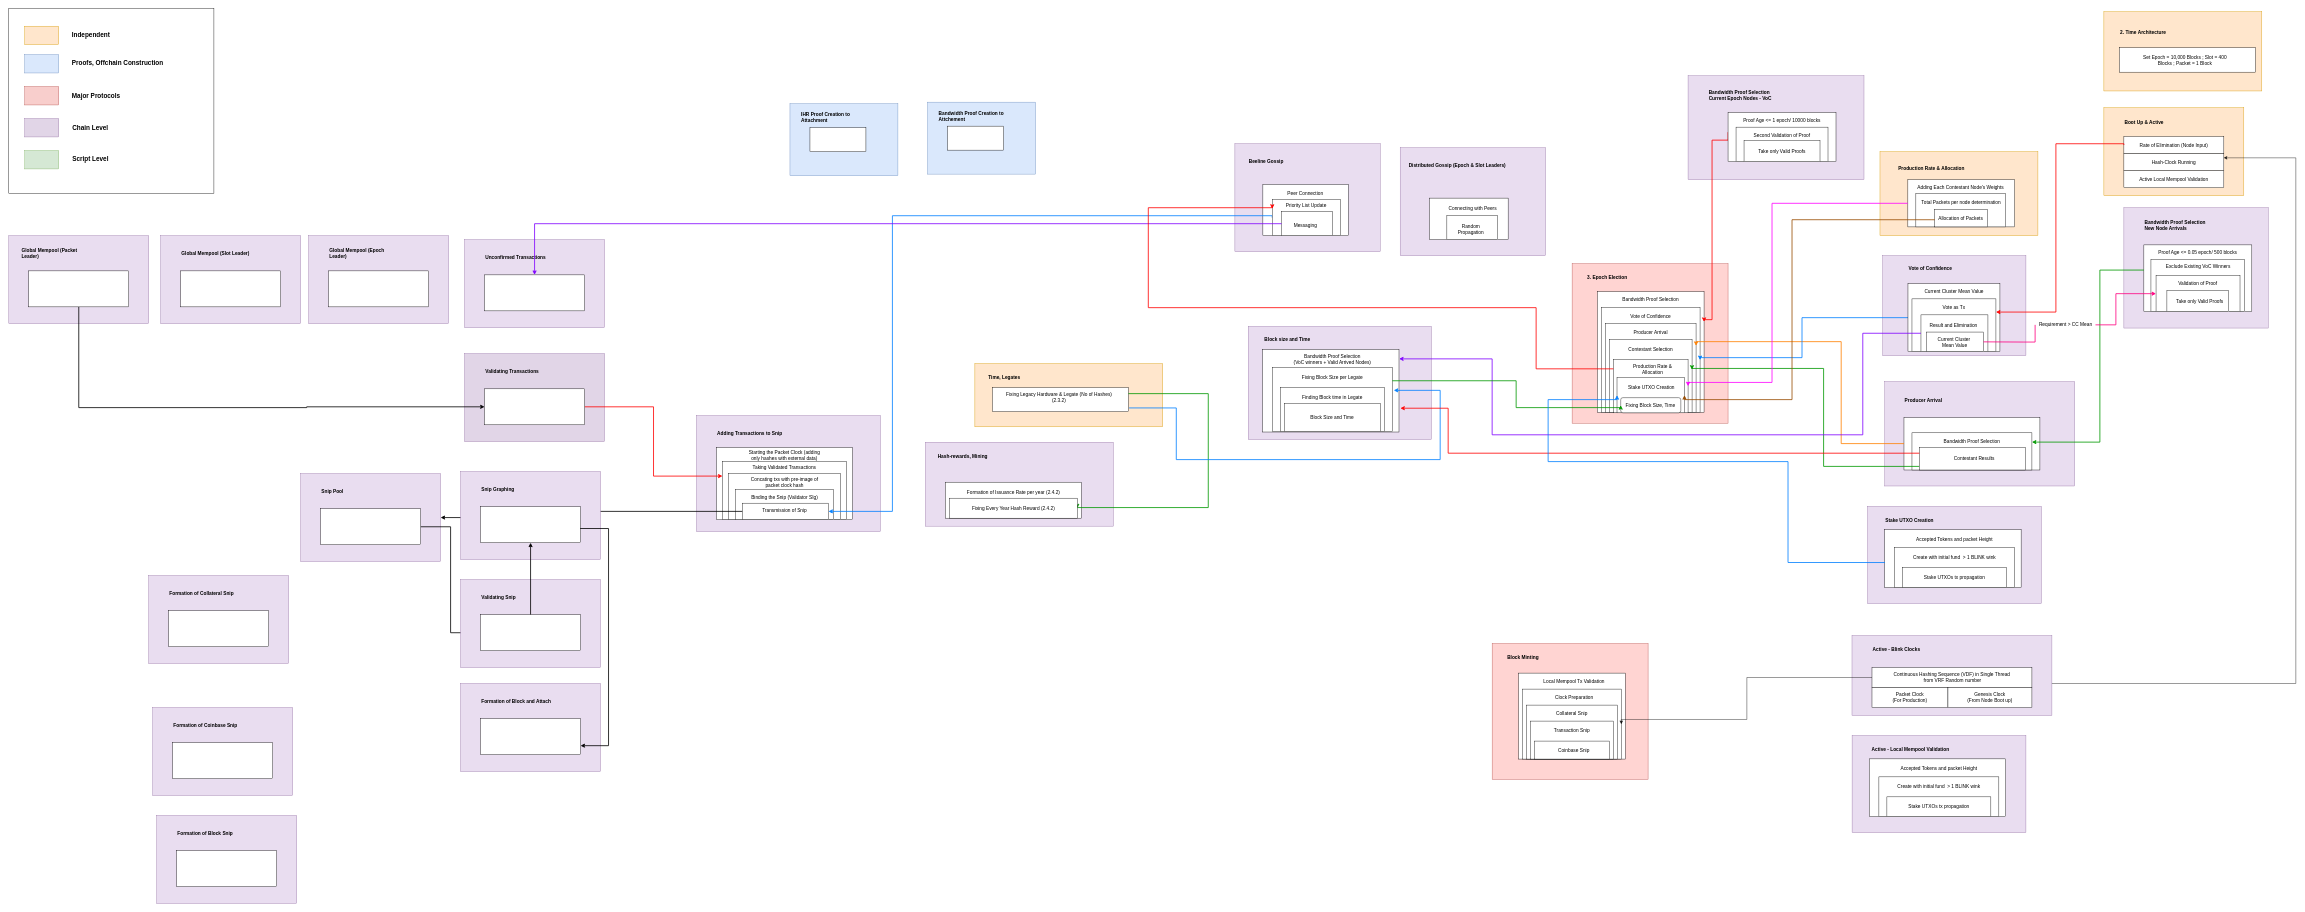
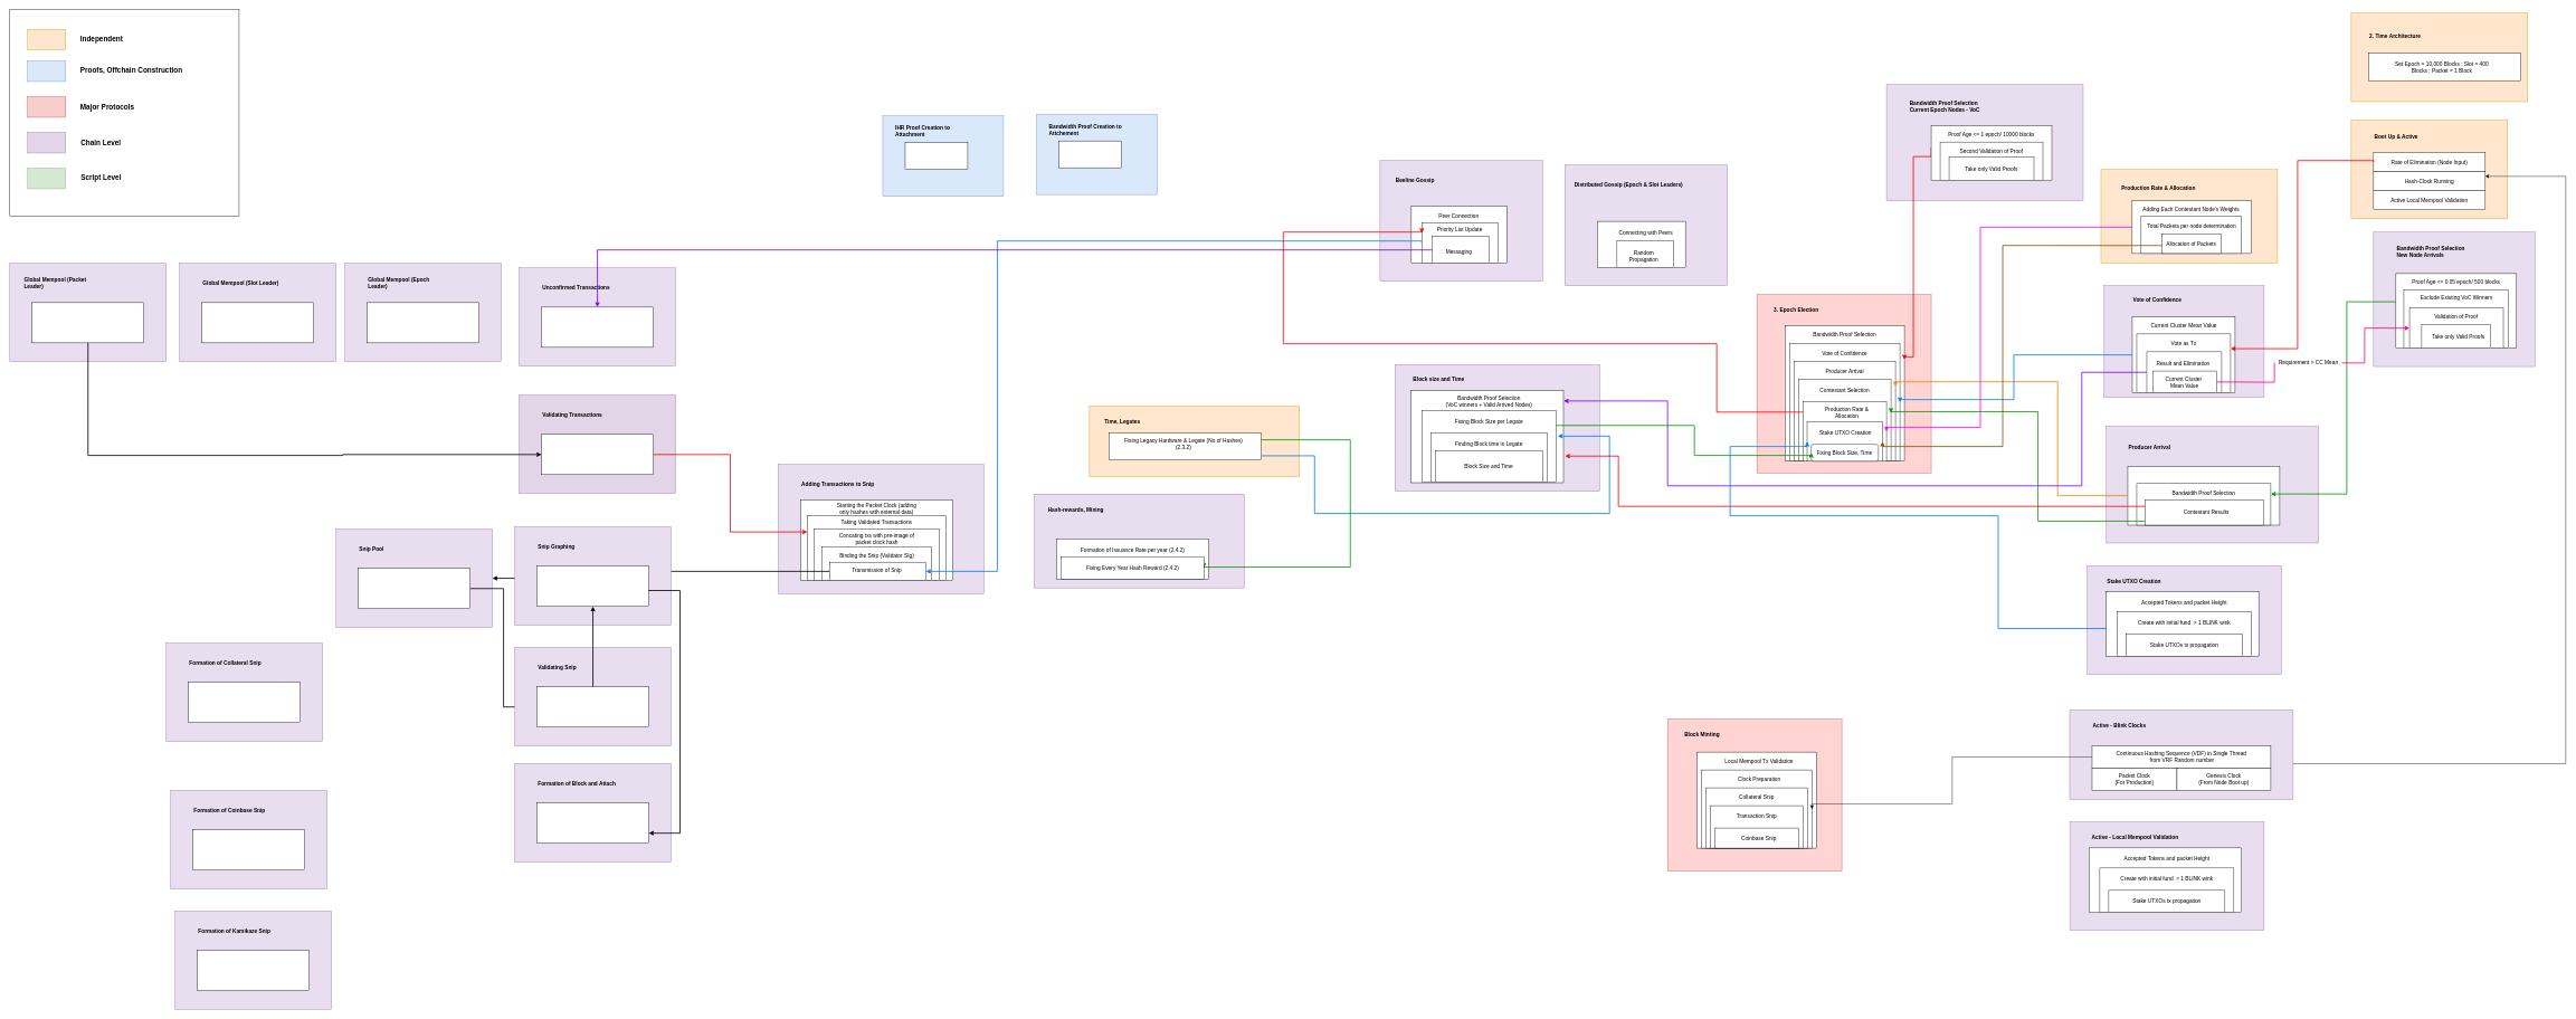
- <mxCell id="68" value="Formation of Block Snip" style="text;html=1;strokeColor=none;fillColor=none;align=left;verticalAlign=middle;whiteSpace=wrap;rounded=0;glass=0;fontStyle=1" parent="1" vertex="1"><mxGeometry x="440" y="2069" width="183.75" height="30" as="geometry" /></mxCell>
+ <mxCell id="68" value="Formation of Kamikaze Snip" style="text;html=1;strokeColor=none;fillColor=none;align=left;verticalAlign=middle;whiteSpace=wrap;rounded=0;glass=0;fontStyle=1" parent="1" vertex="1"><mxGeometry x="440" y="2069" width="183.75" height="30" as="geometry" /></mxCell>
